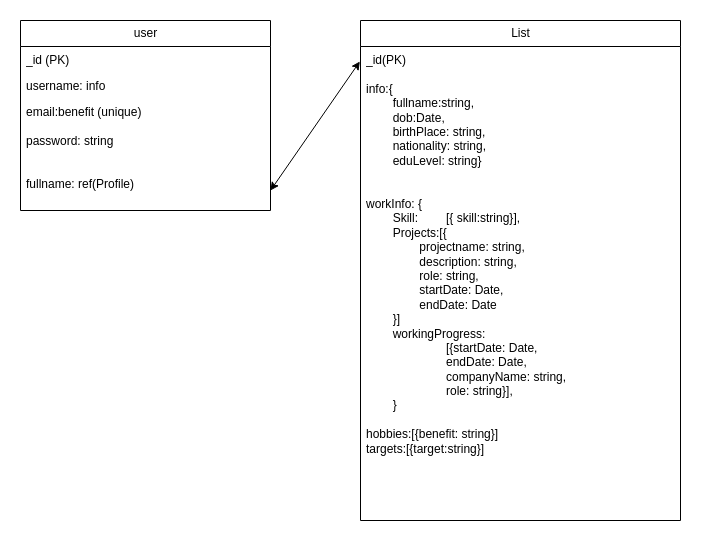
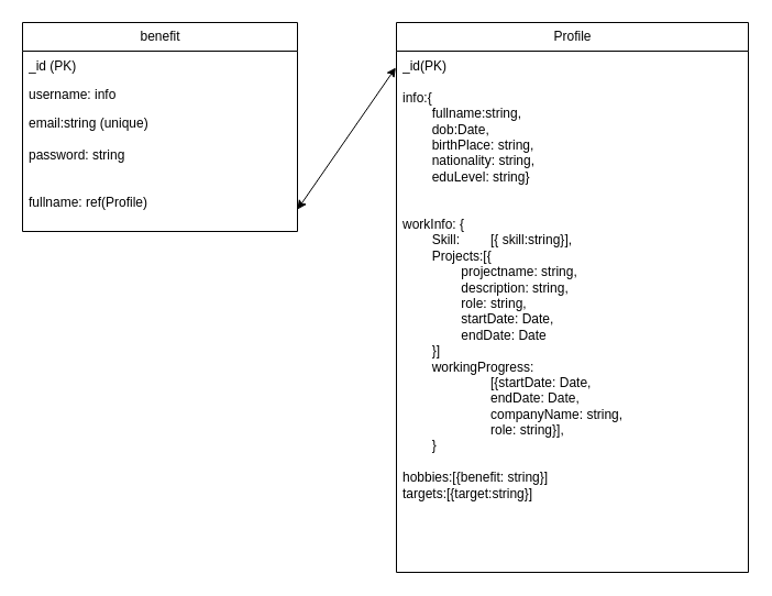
- <mxCell id="2" value="user" style="swimlane;fontStyle=0;childLayout=stackLayout;horizontal=1;startSize=26;fillColor=none;horizontalStack=0;resizeParent=1;resizeParentMax=0;resizeLast=0;collapsible=1;marginBottom=0;html=1;" vertex="1" parent="1"><mxGeometry x="20" width="250" height="190" as="geometry" y="20" /></mxCell>
+ <mxCell id="2" value="benefit" style="swimlane;fontStyle=0;childLayout=stackLayout;horizontal=1;startSize=26;fillColor=none;horizontalStack=0;resizeParent=1;resizeParentMax=0;resizeLast=0;collapsible=1;marginBottom=0;html=1;" vertex="1" parent="1"><mxGeometry x="20" width="250" height="190" as="geometry" y="20" /></mxCell>
- <mxCell id="7" value="List" style="swimlane;fontStyle=0;childLayout=stackLayout;horizontal=1;startSize=26;fillColor=none;horizontalStack=0;resizeParent=1;resizeParentMax=0;resizeLast=0;collapsible=1;marginBottom=0;html=1;" vertex="1" parent="1"><mxGeometry x="360" width="320" height="500" as="geometry" y="20" /></mxCell>
+ <mxCell id="7" value="Profile" style="swimlane;fontStyle=0;childLayout=stackLayout;horizontal=1;startSize=26;fillColor=none;horizontalStack=0;resizeParent=1;resizeParentMax=0;resizeLast=0;collapsible=1;marginBottom=0;html=1;" vertex="1" parent="1"><mxGeometry x="360" width="320" height="500" as="geometry" y="20" /></mxCell>
- <mxCell id="5" value="email:benefit (unique)&lt;div&gt;&lt;br&gt;&lt;/div&gt;&lt;div&gt;password: string&lt;/div&gt;" style="text;strokeColor=none;fillColor=none;align=left;verticalAlign=top;spacingLeft=4;spacingRight=4;overflow=hidden;rotatable=0;points=[[0,0.5],[1,0.5]];portConstraint=eastwest;whiteSpace=wrap;html=1;" vertex="1" parent="2"><mxGeometry y="78" width="250" height="72" as="geometry" /></mxCell>
+ <mxCell id="5" value="email:string (unique)&lt;div&gt;&lt;br&gt;&lt;/div&gt;&lt;div&gt;password: string&lt;/div&gt;" style="text;strokeColor=none;fillColor=none;align=left;verticalAlign=top;spacingLeft=4;spacingRight=4;overflow=hidden;rotatable=0;points=[[0,0.5],[1,0.5]];portConstraint=eastwest;whiteSpace=wrap;html=1;" vertex="1" parent="2"><mxGeometry y="78" width="250" height="72" as="geometry" /></mxCell>
